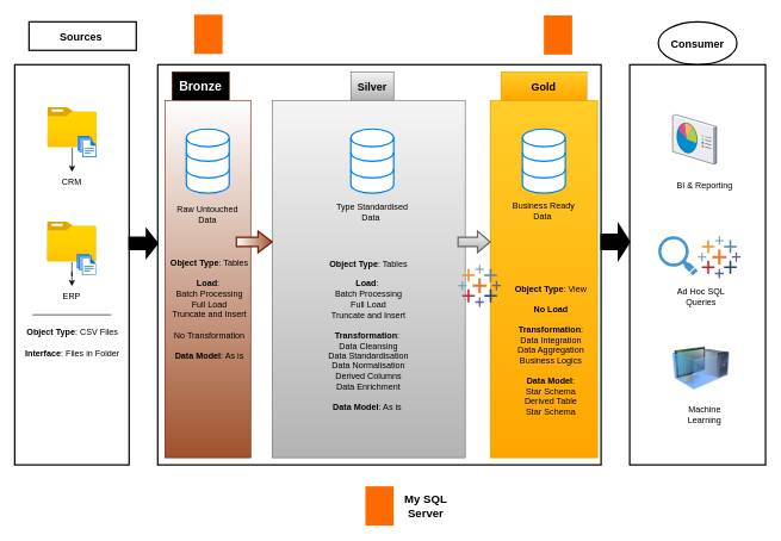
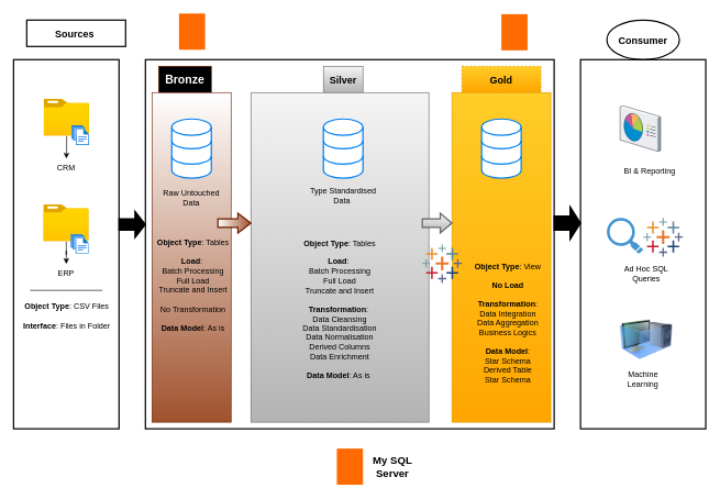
- <mxCell id="12" value="Gold" style="rounded=0;whiteSpace=wrap;html=1;fillColor=#ffcd28;gradientColor=#ffa500;strokeColor=#d79b00;gradientDirection=south;fontStyle=1;fontSize=15;" vertex="1" parent="1"><mxGeometry x="700" y="100" width="120" height="40" as="geometry" /></mxCell>
+ <mxCell id="12" value="Gold" style="rounded=0;whiteSpace=wrap;html=1;fillColor=#ffcd28;gradientColor=#ffa500;strokeColor=#d79b00;gradientDirection=south;fontStyle=1;fontSize=15;dashed=1;" vertex="1" parent="1"><mxGeometry x="700" y="100" width="120" height="40" as="geometry" /></mxCell>
- <mxCell id="33" value="Business Ready Data&amp;nbsp;" style="text;html=1;align=center;verticalAlign=middle;whiteSpace=wrap;rounded=0;" vertex="1" parent="1"><mxGeometry x="710" y="280" width="100" height="30" as="geometry" /></mxCell>
- <mxCell id="44" value="Machine Learning" style="text;html=1;align=center;verticalAlign=middle;whiteSpace=wrap;rounded=0;" vertex="1" parent="1"><mxGeometry x="955" y="565" width="60" height="30" as="geometry" /></mxCell>
+ <mxCell id="44" value="Machine Learning" style="text;html=1;align=center;verticalAlign=middle;whiteSpace=wrap;rounded=0;" vertex="1" parent="1"><mxGeometry x="945" y="560" width="60" height="30" as="geometry" /></mxCell>
